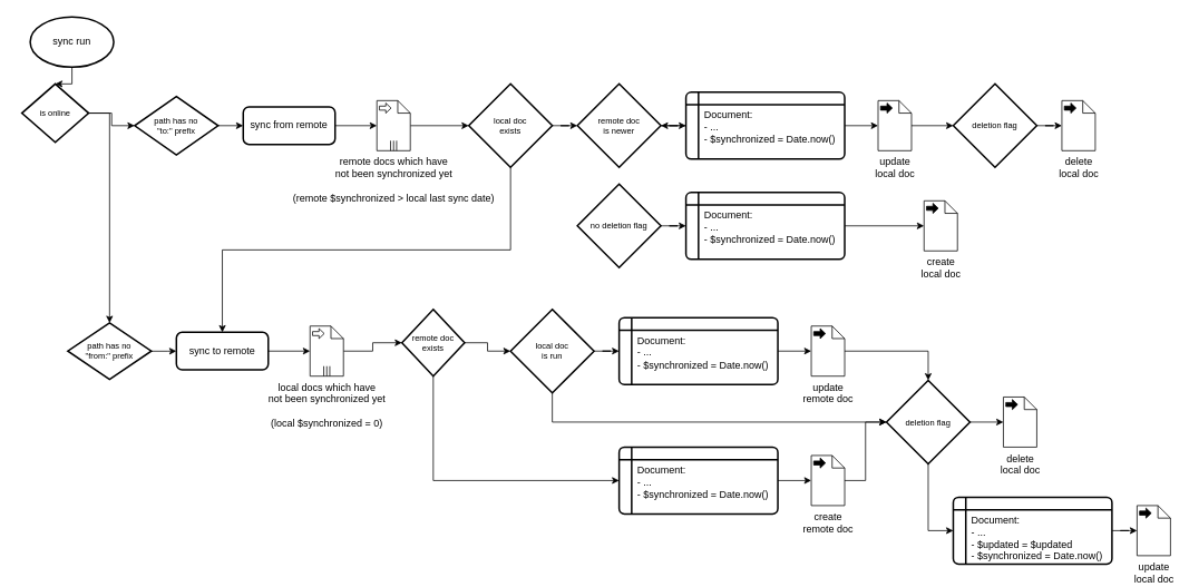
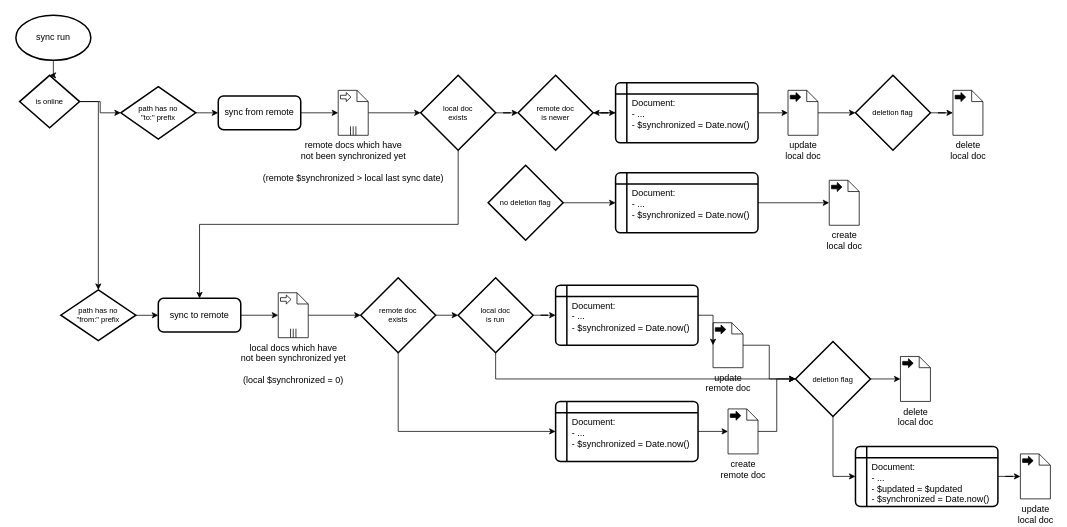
- <mxCell id="3" value="sync run" style="strokeWidth=2;html=1;shape=mxgraph.flowchart.start_1;whiteSpace=wrap;" parent="1" vertex="1"><mxGeometry x="35" y="20" width="100" height="60" as="geometry" /></mxCell>
+ <mxCell id="3" value="sync run" style="strokeWidth=2;html=1;shape=mxgraph.flowchart.start_1;whiteSpace=wrap;" parent="1" vertex="1"><mxGeometry x="20" y="20" width="100" height="60" as="geometry" /></mxCell>
- <mxCell id="40" value="no deletion flag" style="strokeWidth=2;html=1;shape=mxgraph.flowchart.decision;whiteSpace=wrap;fontSize=10;" parent="1" vertex="1"><mxGeometry x="690" y="220" width="100" height="100" as="geometry" /></mxCell>
+ <mxCell id="40" value="no deletion flag" style="strokeWidth=2;html=1;shape=mxgraph.flowchart.decision;whiteSpace=wrap;fontSize=10;" parent="1" vertex="1"><mxGeometry x="650" y="220" width="100" height="100" as="geometry" /></mxCell>
- <mxCell id="46" value="remote doc&lt;br&gt;exists" style="strokeWidth=2;html=1;shape=mxgraph.flowchart.decision;whiteSpace=wrap;fontSize=10;" parent="1" vertex="1"><mxGeometry x="480" y="370" width="75" height="80" as="geometry" /></mxCell>
+ <mxCell id="46" value="remote doc&lt;br&gt;exists" style="strokeWidth=2;html=1;shape=mxgraph.flowchart.decision;whiteSpace=wrap;fontSize=10;" parent="1" vertex="1"><mxGeometry x="480" y="370" width="100" height="100" as="geometry" /></mxCell>
- <mxCell id="33" value="update&lt;br&gt;remote doc" style="shape=mxgraph.bpmn.data;labelPosition=center;verticalLabelPosition=bottom;align=center;verticalAlign=top;size=15;html=1;bpmnTransferType=output;" parent="1" vertex="1"><mxGeometry x="970" y="390" width="40" height="60" as="geometry" /></mxCell>
+ <mxCell id="33" value="update&lt;br&gt;remote doc" style="shape=mxgraph.bpmn.data;labelPosition=center;verticalLabelPosition=bottom;align=center;verticalAlign=top;size=15;html=1;bpmnTransferType=output;" parent="1" vertex="1"><mxGeometry x="950" y="430" width="40" height="60" as="geometry" /></mxCell>
